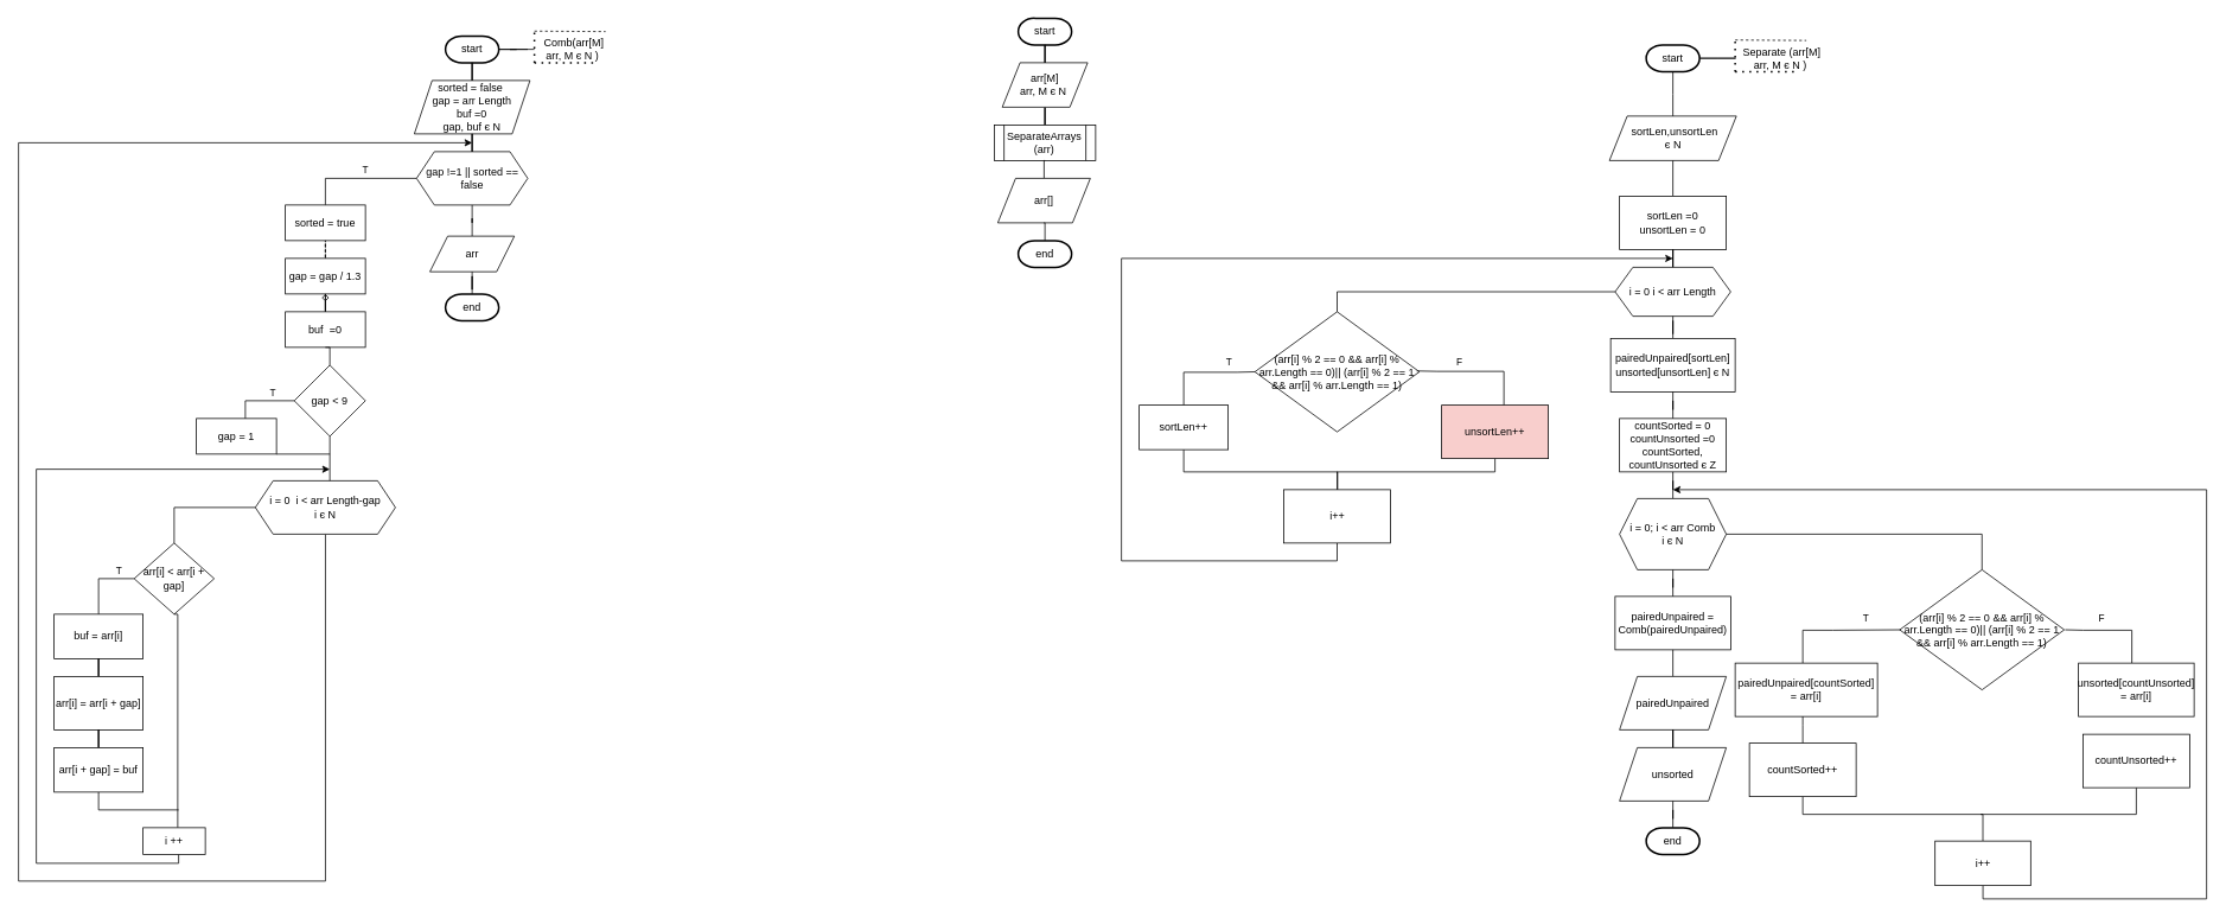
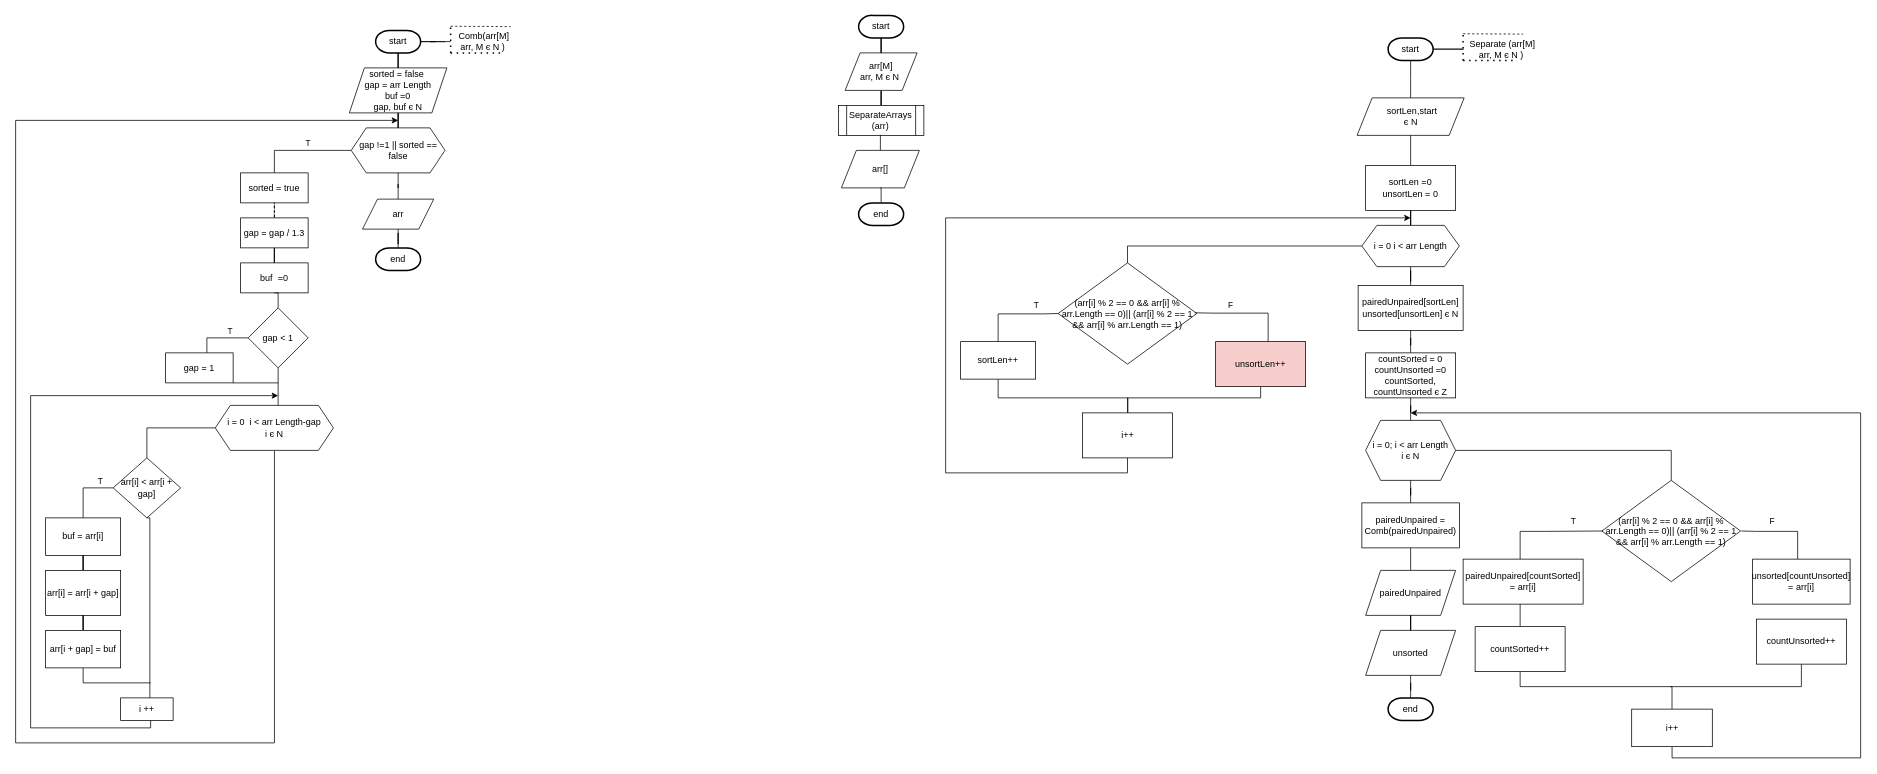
- <mxCell id="62" value="&lt;div&gt;&amp;nbsp;&lt;span&gt;sortLen,&lt;/span&gt;&lt;span&gt;unsortLen&lt;/span&gt;&lt;/div&gt;&lt;div&gt;&lt;span&gt;є N&lt;/span&gt;&lt;/div&gt;" style="shape=parallelogram;perimeter=parallelogramPerimeter;whiteSpace=wrap;html=1;fixedSize=1;" vertex="1" parent="1"><mxGeometry x="1808.63" y="130" width="142.75" height="50" as="geometry" /></mxCell>
+ <mxCell id="62" value="&lt;div&gt;&amp;nbsp;&lt;span&gt;sortLen,&lt;/span&gt;&lt;span&gt;start&lt;/span&gt;&lt;/div&gt;&lt;div&gt;&lt;span&gt;є N&lt;/span&gt;&lt;/div&gt;" style="shape=parallelogram;perimeter=parallelogramPerimeter;whiteSpace=wrap;html=1;fixedSize=1;" vertex="1" parent="1"><mxGeometry x="1808.63" y="130" width="142.75" height="50" as="geometry" /></mxCell>
- <mxCell id="26" style="edgeStyle=orthogonalEdgeStyle;rounded=0;orthogonalLoop=1;jettySize=auto;html=1;entryX=0.5;entryY=1;entryDx=0;entryDy=0;endArrow=diamond;endFill=0;" edge="1" parent="1" source="27" target="25"><mxGeometry relative="1" as="geometry" /></mxCell>
+ <mxCell id="26" style="edgeStyle=orthogonalEdgeStyle;rounded=0;orthogonalLoop=1;jettySize=auto;html=1;entryX=0.5;entryY=1;entryDx=0;entryDy=0;endArrow=none;endFill=0;" edge="1" parent="1" source="27" target="25"><mxGeometry relative="1" as="geometry" /></mxCell>
- <mxCell id="29" value="gap &amp;lt; 9" style="rhombus;whiteSpace=wrap;html=1;" vertex="1" parent="1"><mxGeometry x="330" y="410" width="80" height="80" as="geometry" /></mxCell>
+ <mxCell id="29" value="gap &amp;lt; 1" style="rhombus;whiteSpace=wrap;html=1;" vertex="1" parent="1"><mxGeometry x="330" y="410" width="80" height="80" as="geometry" /></mxCell>
- <mxCell id="84" value="i = 0; i &amp;lt; arr Comb&lt;br&gt;i є N" style="shape=hexagon;perimeter=hexagonPerimeter2;whiteSpace=wrap;html=1;fixedSize=1;" vertex="1" parent="1"><mxGeometry x="1820.01" y="560" width="120" height="80" as="geometry" /></mxCell>
+ <mxCell id="84" value="i = 0; i &amp;lt; arr Length&lt;br&gt;i є N" style="shape=hexagon;perimeter=hexagonPerimeter2;whiteSpace=wrap;html=1;fixedSize=1;" vertex="1" parent="1"><mxGeometry x="1820.01" y="560" width="120" height="80" as="geometry" /></mxCell>
